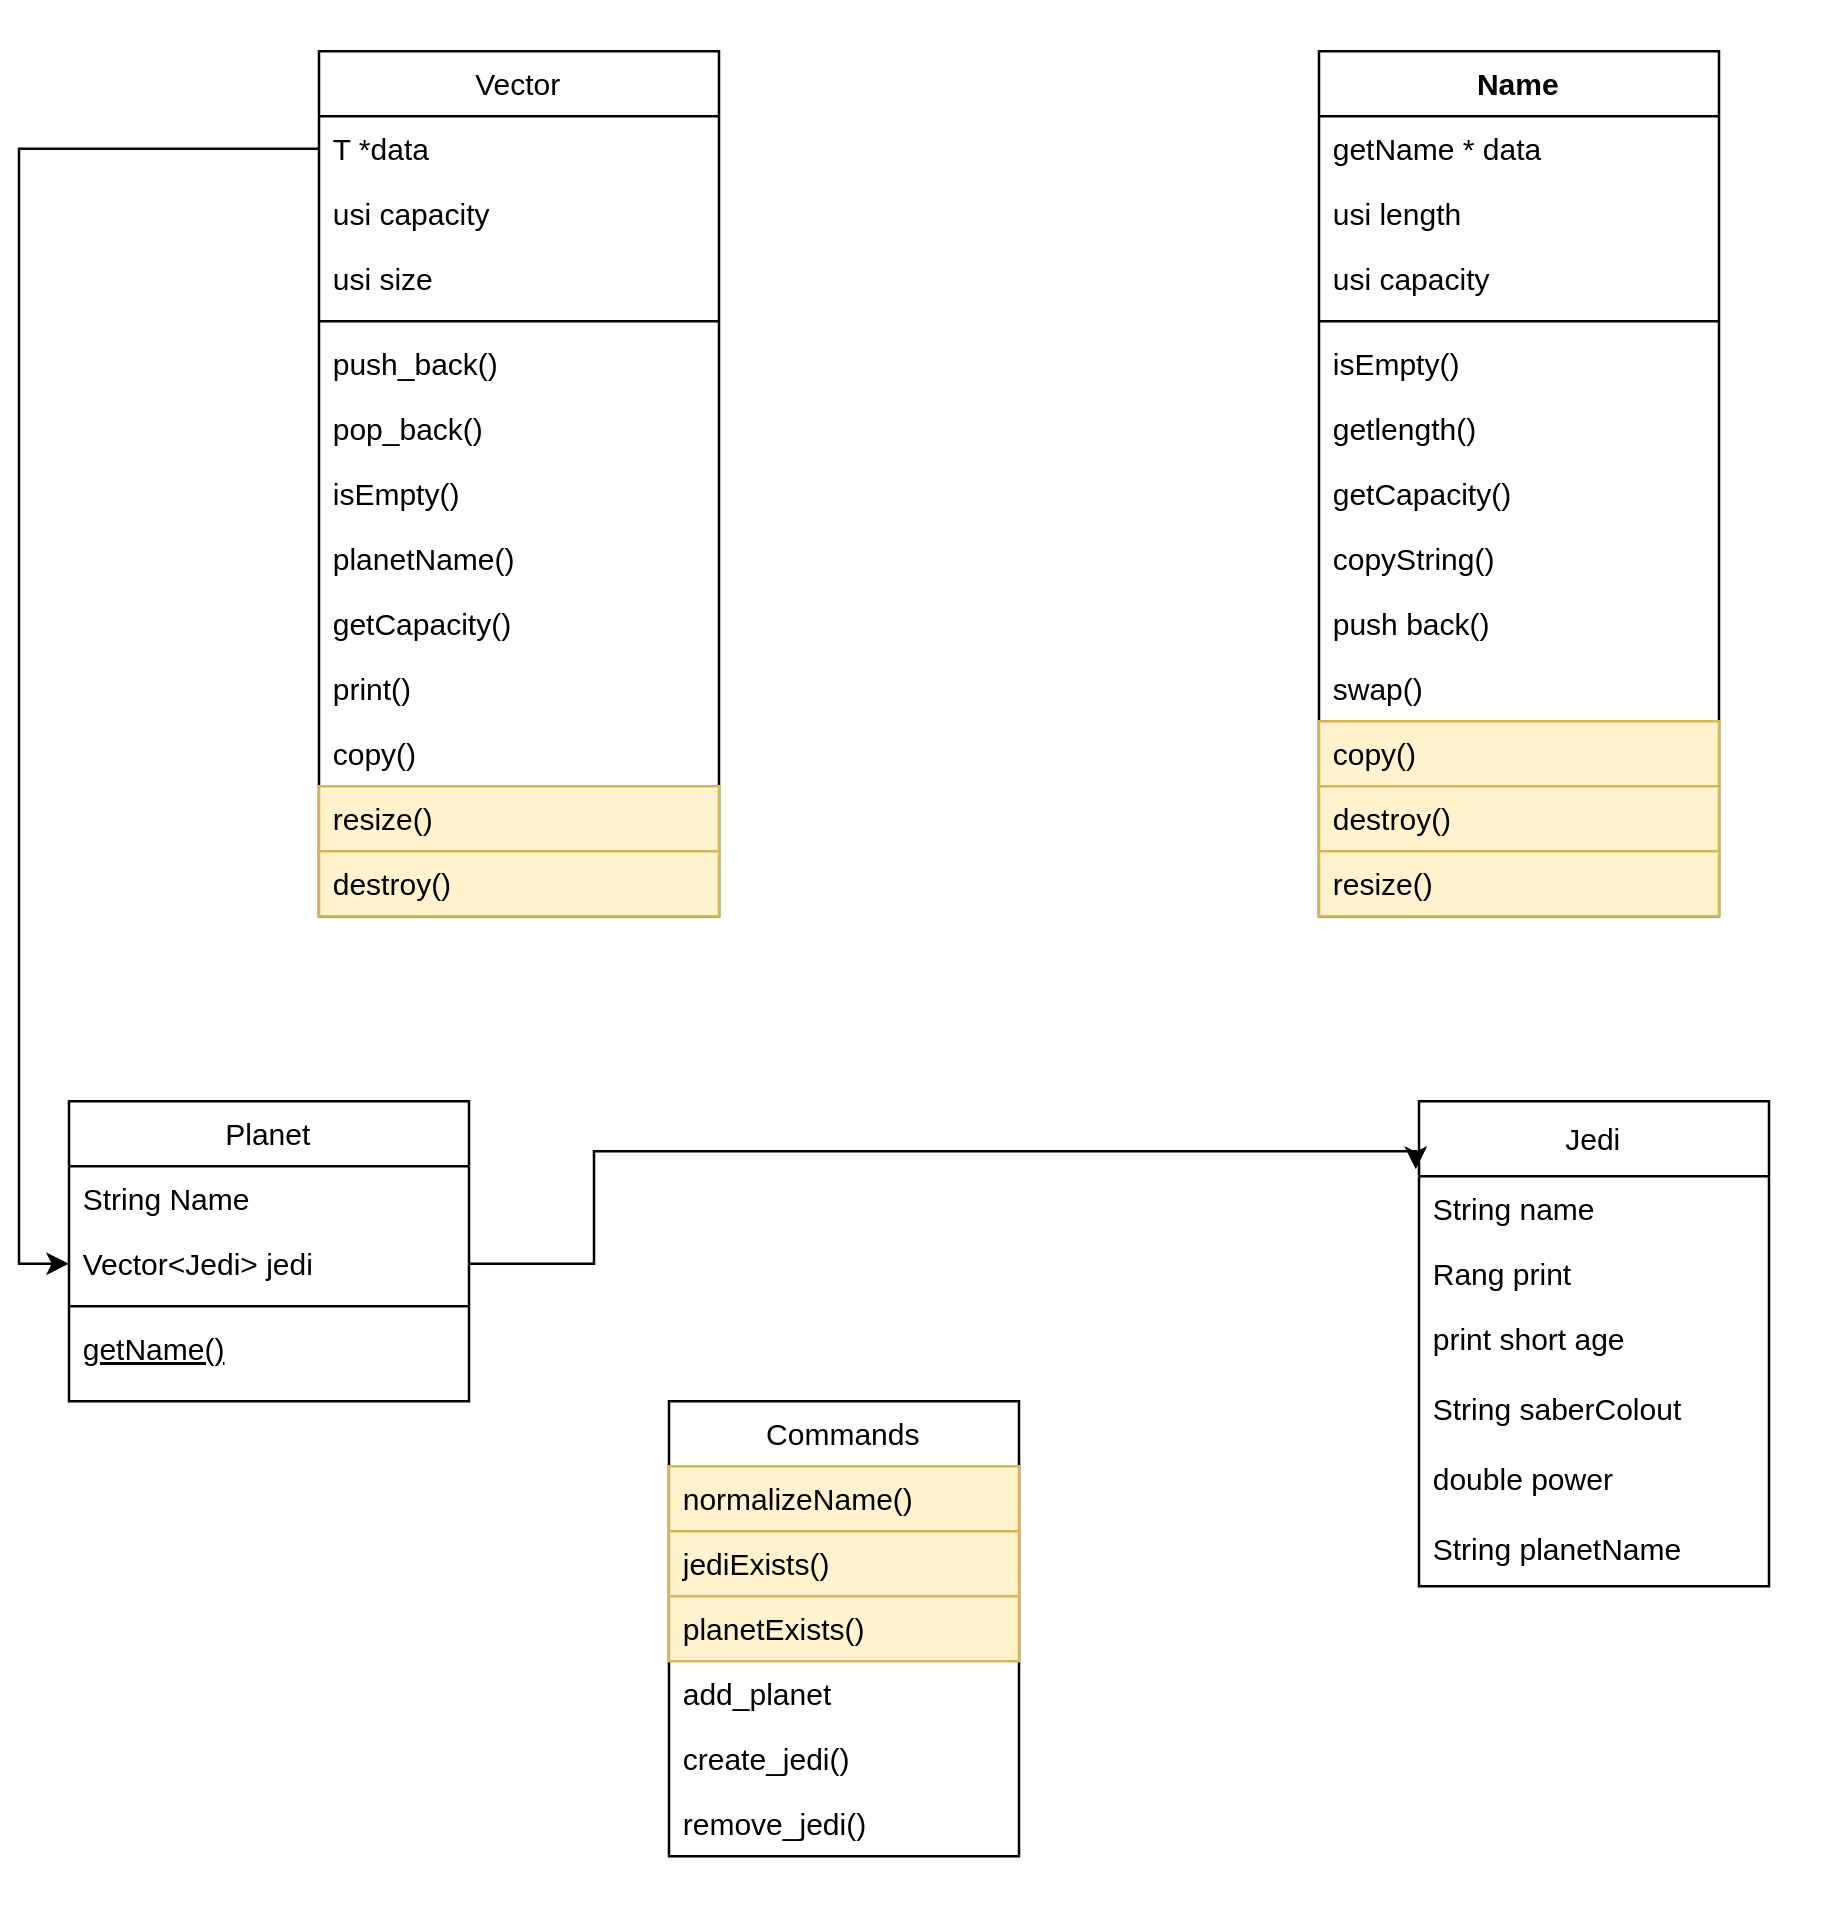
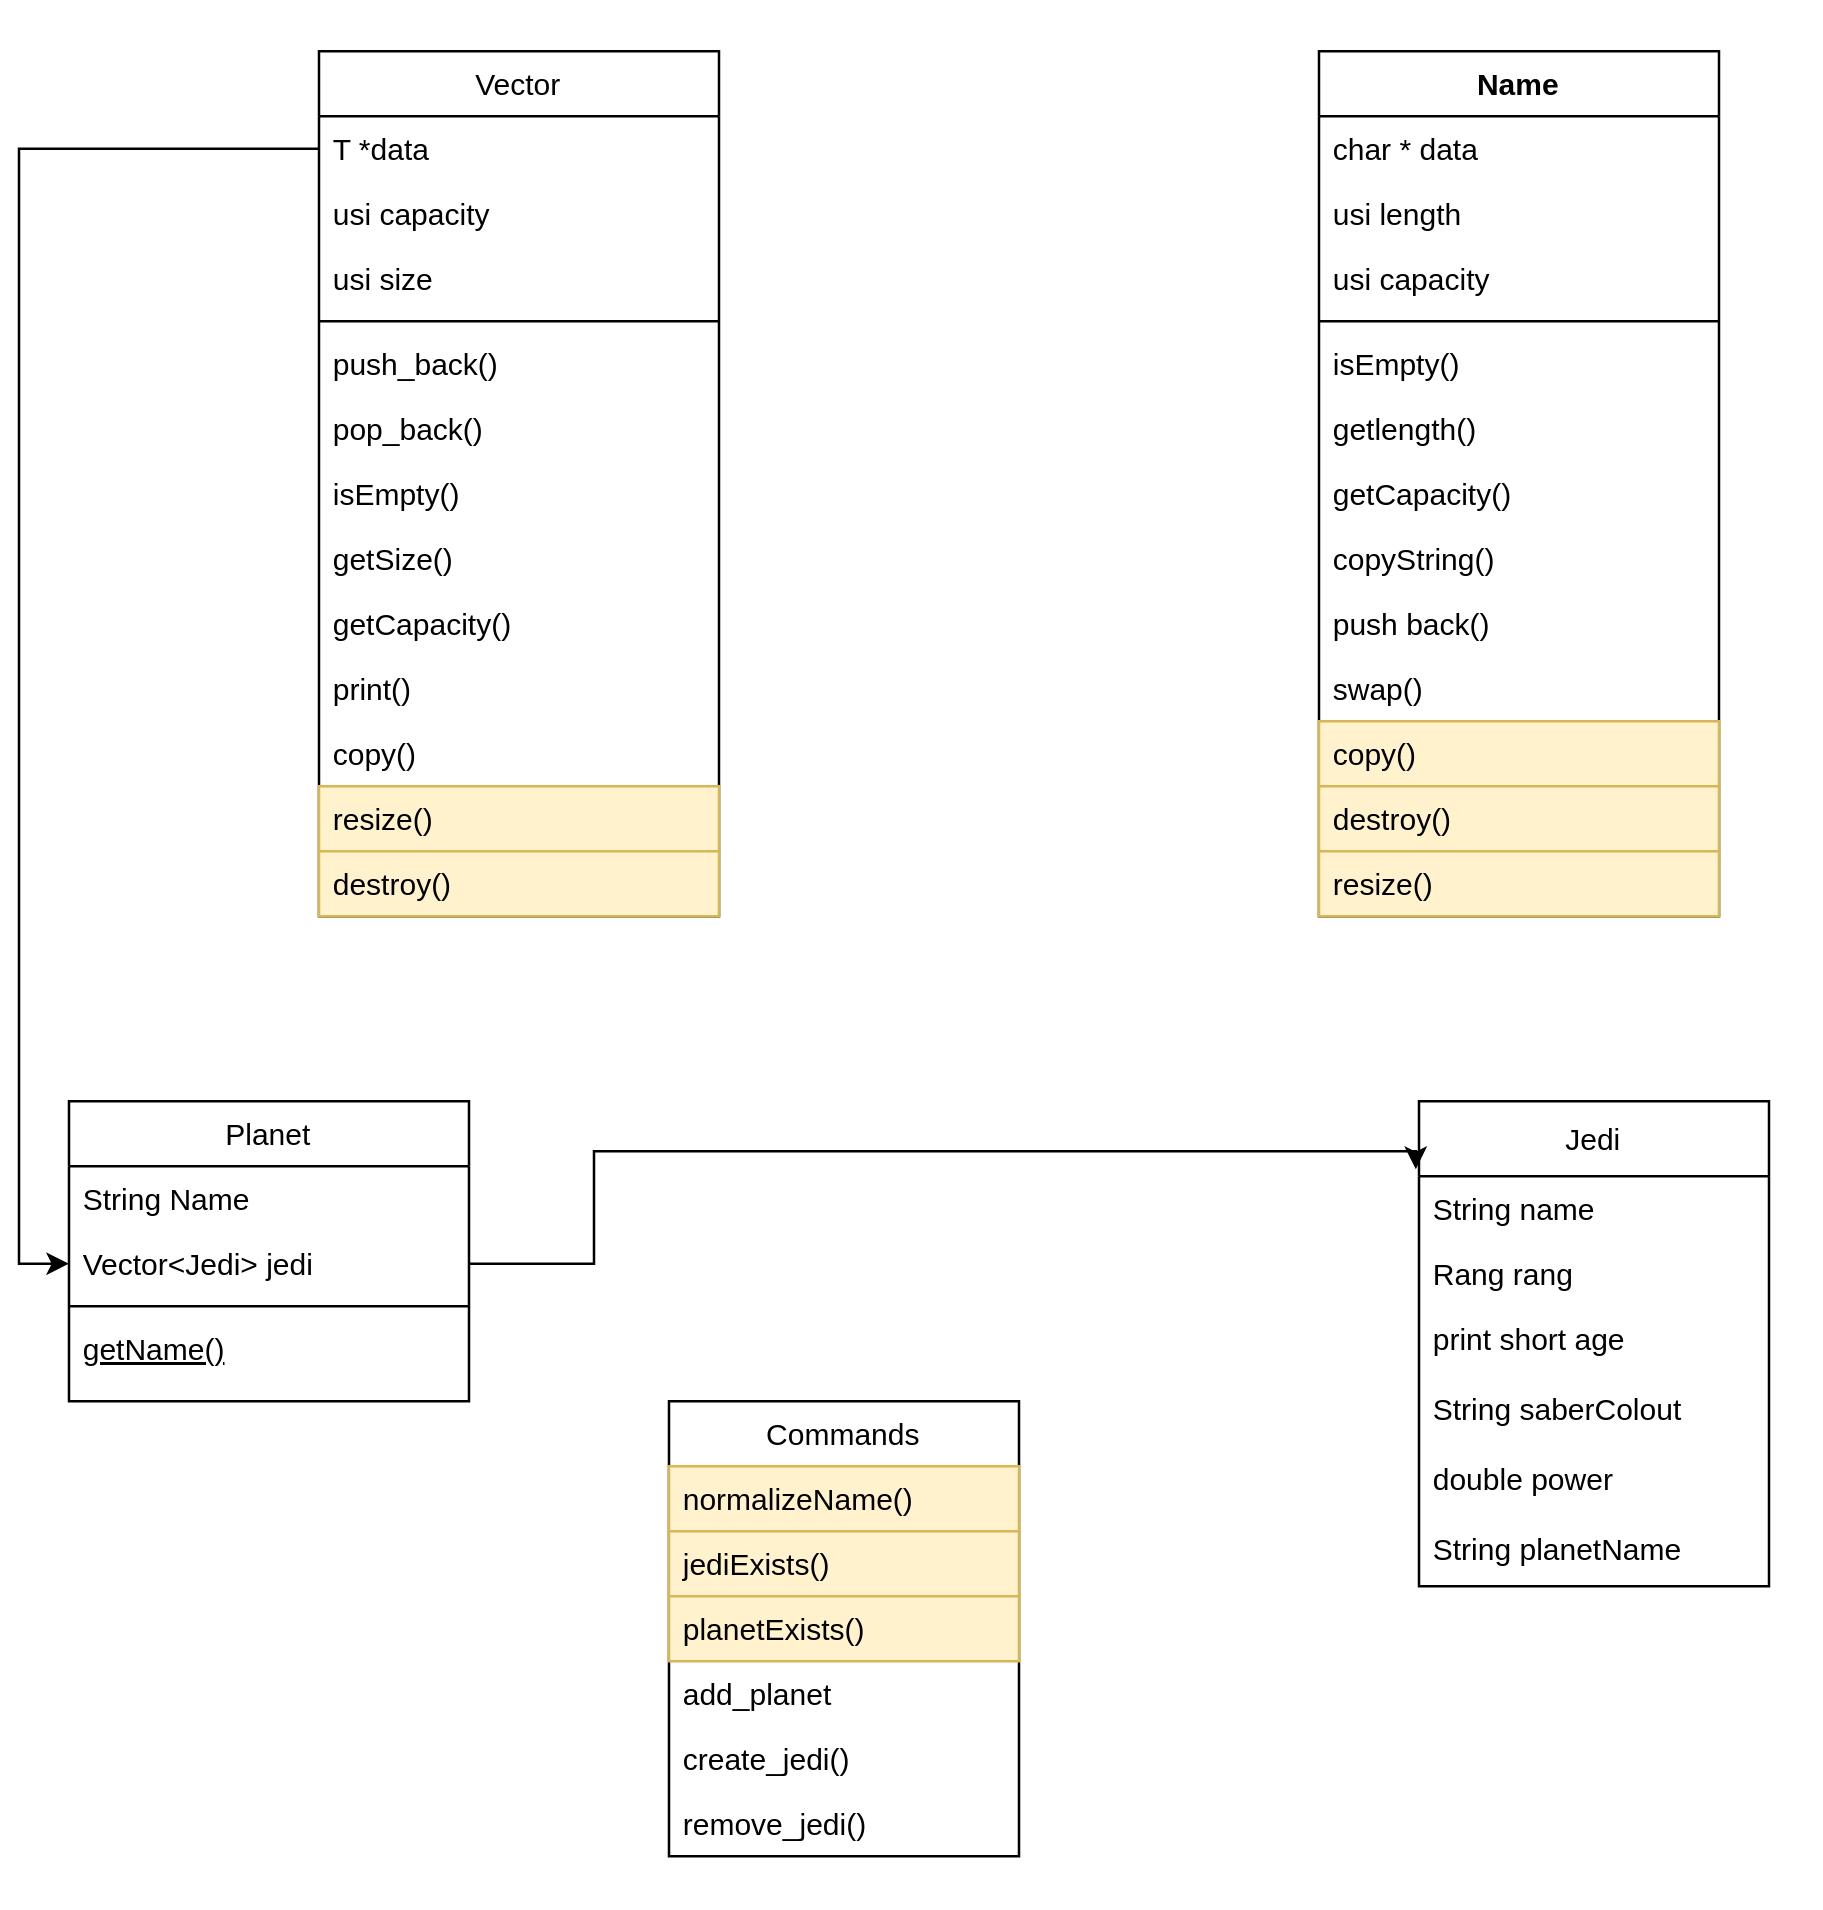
- <mxCell id="32" value="getName * data" style="text;strokeColor=none;fillColor=none;align=left;verticalAlign=top;spacingLeft=4;spacingRight=4;overflow=hidden;rotatable=0;points=[[0,0.5],[1,0.5]];portConstraint=eastwest;" vertex="1" parent="31"><mxGeometry y="26" width="160" height="26" as="geometry" /></mxCell>
+ <mxCell id="32" value="char * data" style="text;strokeColor=none;fillColor=none;align=left;verticalAlign=top;spacingLeft=4;spacingRight=4;overflow=hidden;rotatable=0;points=[[0,0.5],[1,0.5]];portConstraint=eastwest;" vertex="1" parent="31"><mxGeometry y="26" width="160" height="26" as="geometry" /></mxCell>
- <mxCell id="15" value="planetName()" style="text;align=left;verticalAlign=top;spacingLeft=4;spacingRight=4;overflow=hidden;rotatable=0;points=[[0,0.5],[1,0.5]];portConstraint=eastwest;" vertex="1" parent="7"><mxGeometry y="190" width="160" height="26" as="geometry" /></mxCell>
+ <mxCell id="15" value="getSize()" style="text;align=left;verticalAlign=top;spacingLeft=4;spacingRight=4;overflow=hidden;rotatable=0;points=[[0,0.5],[1,0.5]];portConstraint=eastwest;" vertex="1" parent="7"><mxGeometry y="190" width="160" height="26" as="geometry" /></mxCell>
- <mxCell id="24" value="Rang print" style="text;fillColor=none;align=left;verticalAlign=top;spacingLeft=4;spacingRight=4;overflow=hidden;rotatable=0;points=[[0,0.5],[1,0.5]];portConstraint=eastwest;" vertex="1" parent="22"><mxGeometry y="56" width="140" height="26" as="geometry" /></mxCell>
+ <mxCell id="24" value="Rang rang" style="text;fillColor=none;align=left;verticalAlign=top;spacingLeft=4;spacingRight=4;overflow=hidden;rotatable=0;points=[[0,0.5],[1,0.5]];portConstraint=eastwest;" vertex="1" parent="22"><mxGeometry y="56" width="140" height="26" as="geometry" /></mxCell>
